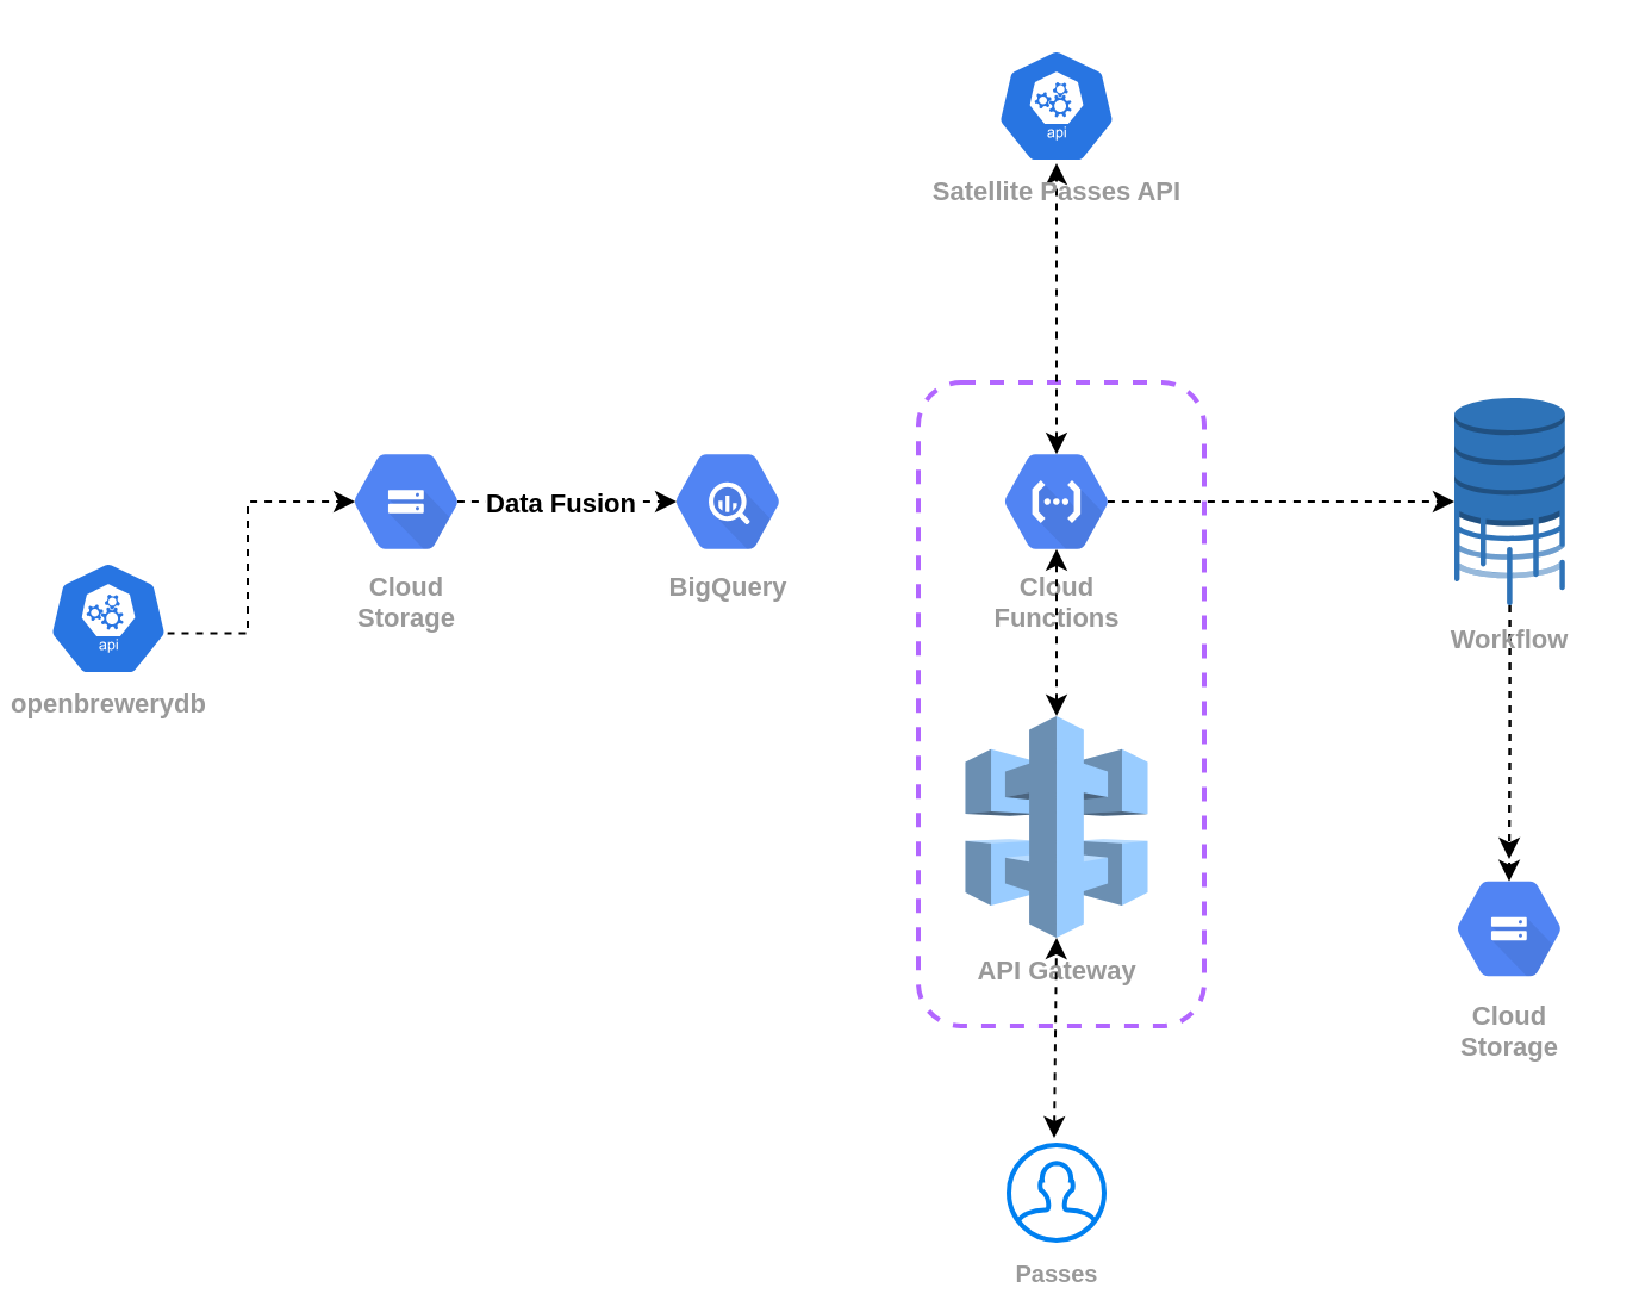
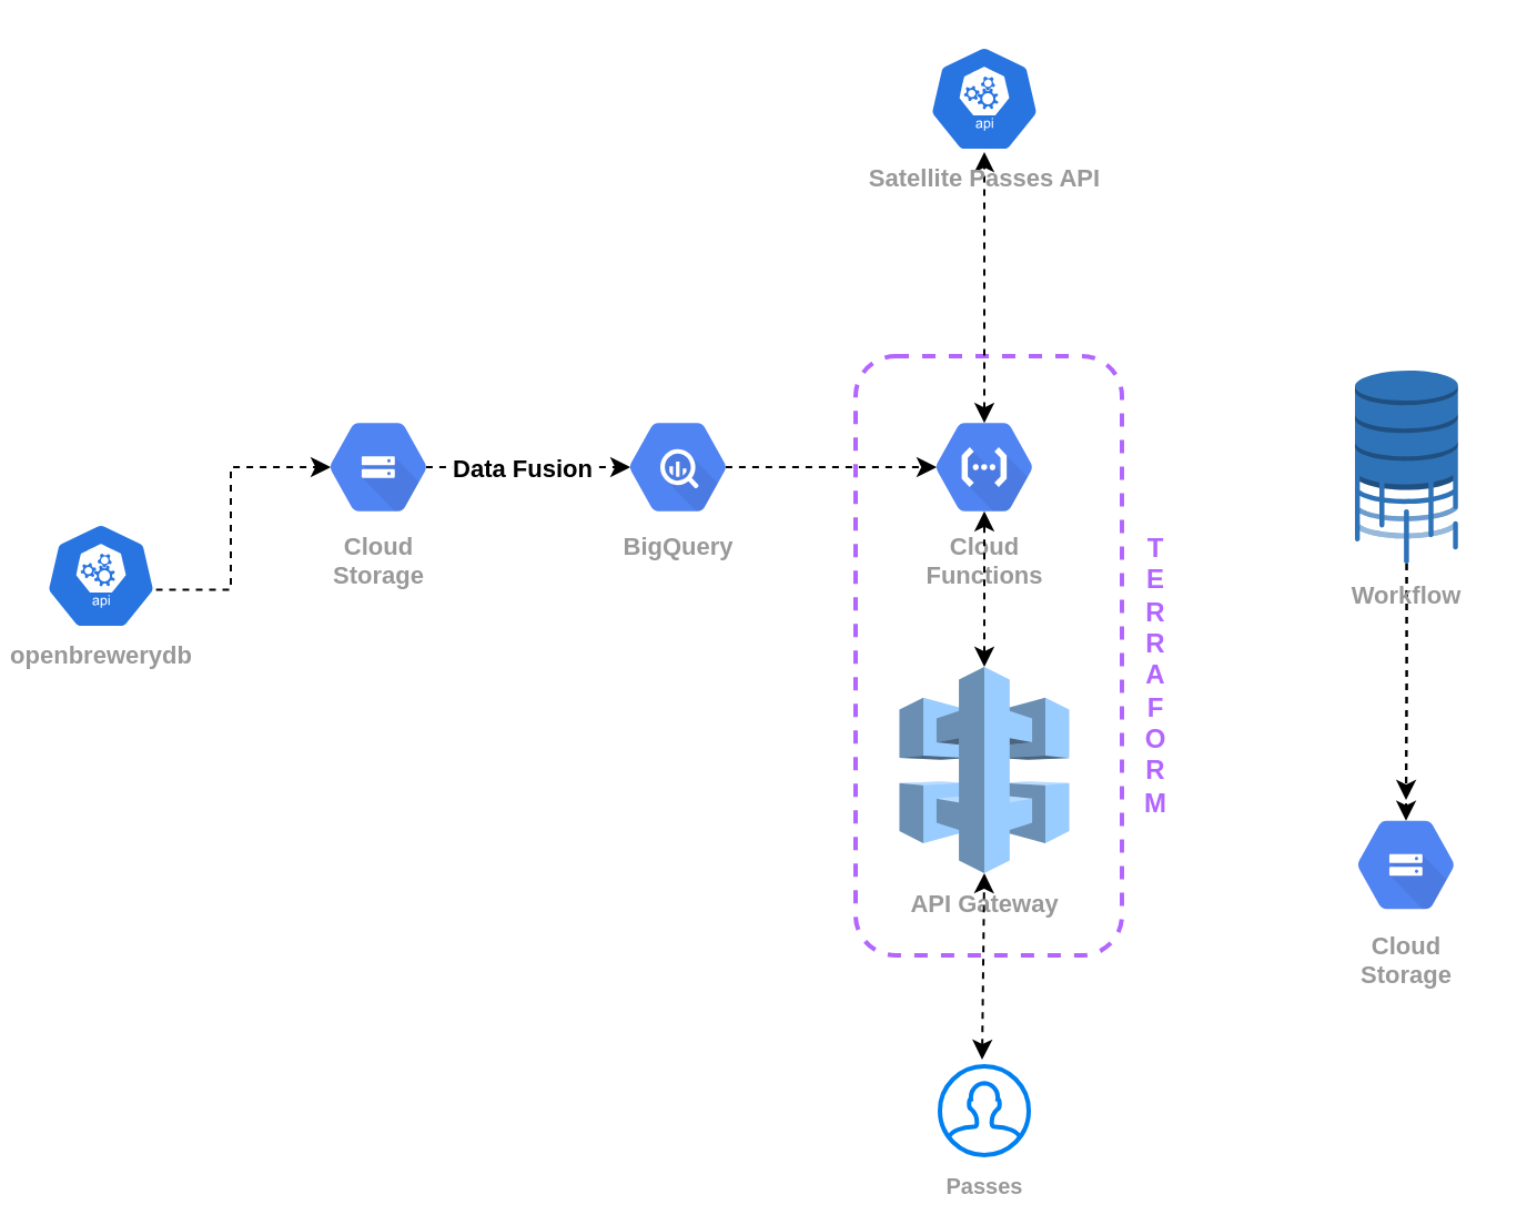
+ <mxCell id="3" style="edgeStyle=orthogonalEdgeStyle;rounded=0;orthogonalLoop=1;jettySize=auto;html=1;exitX=0.825;exitY=0.5;exitDx=0;exitDy=0;exitPerimeter=0;entryX=0.175;entryY=0.5;entryDx=0;entryDy=0;entryPerimeter=0;dashed=1;" edge="1" parent="1" source="4" target="6"><mxGeometry relative="1" as="geometry" /></mxCell>
- <mxCell id="5" style="edgeStyle=orthogonalEdgeStyle;rounded=0;orthogonalLoop=1;jettySize=auto;html=1;exitX=0.825;exitY=0.5;exitDx=0;exitDy=0;exitPerimeter=0;entryX=0;entryY=0.5;entryDx=0;entryDy=0;entryPerimeter=0;dashed=1;" edge="1" parent="1" source="6" target="13"><mxGeometry relative="1" as="geometry" /></mxCell>
+ <mxCell id="15" value="&lt;font color=&quot;#b266ff&quot;&gt;&lt;b&gt;T&lt;br&gt;E&lt;br&gt;R&lt;br&gt;R&lt;br&gt;A&lt;br&gt;F&lt;br&gt;O&lt;br&gt;R&lt;br&gt;M&lt;br&gt;&lt;/b&gt;&lt;/font&gt;" style="text;html=1;resizable=0;autosize=1;align=center;verticalAlign=middle;points=[];fillColor=none;strokeColor=none;rounded=0;dashed=1;horizontal=1;" vertex="1" parent="1"><mxGeometry x="505" y="239.25" width="30" height="130" as="geometry" /></mxCell>
